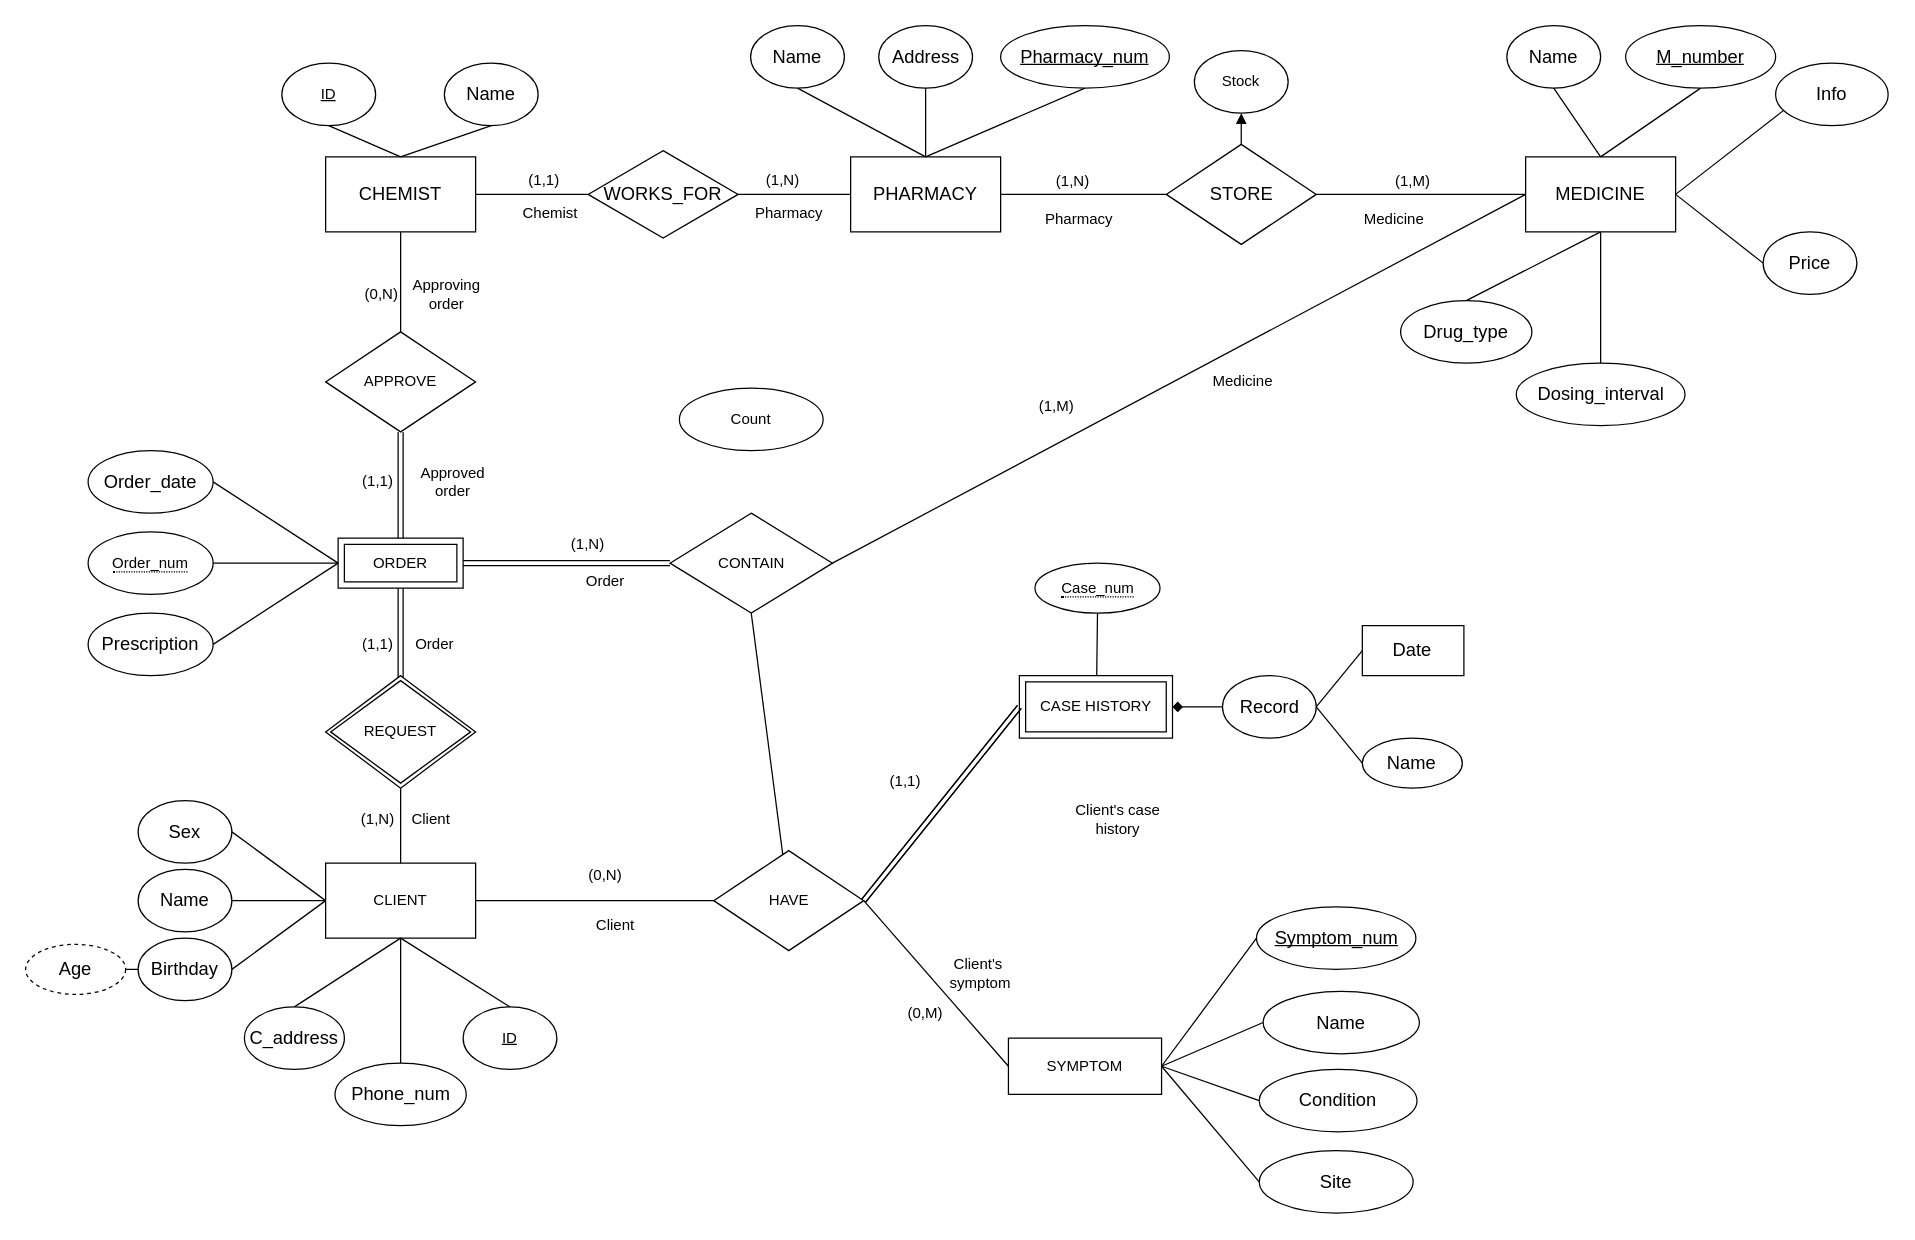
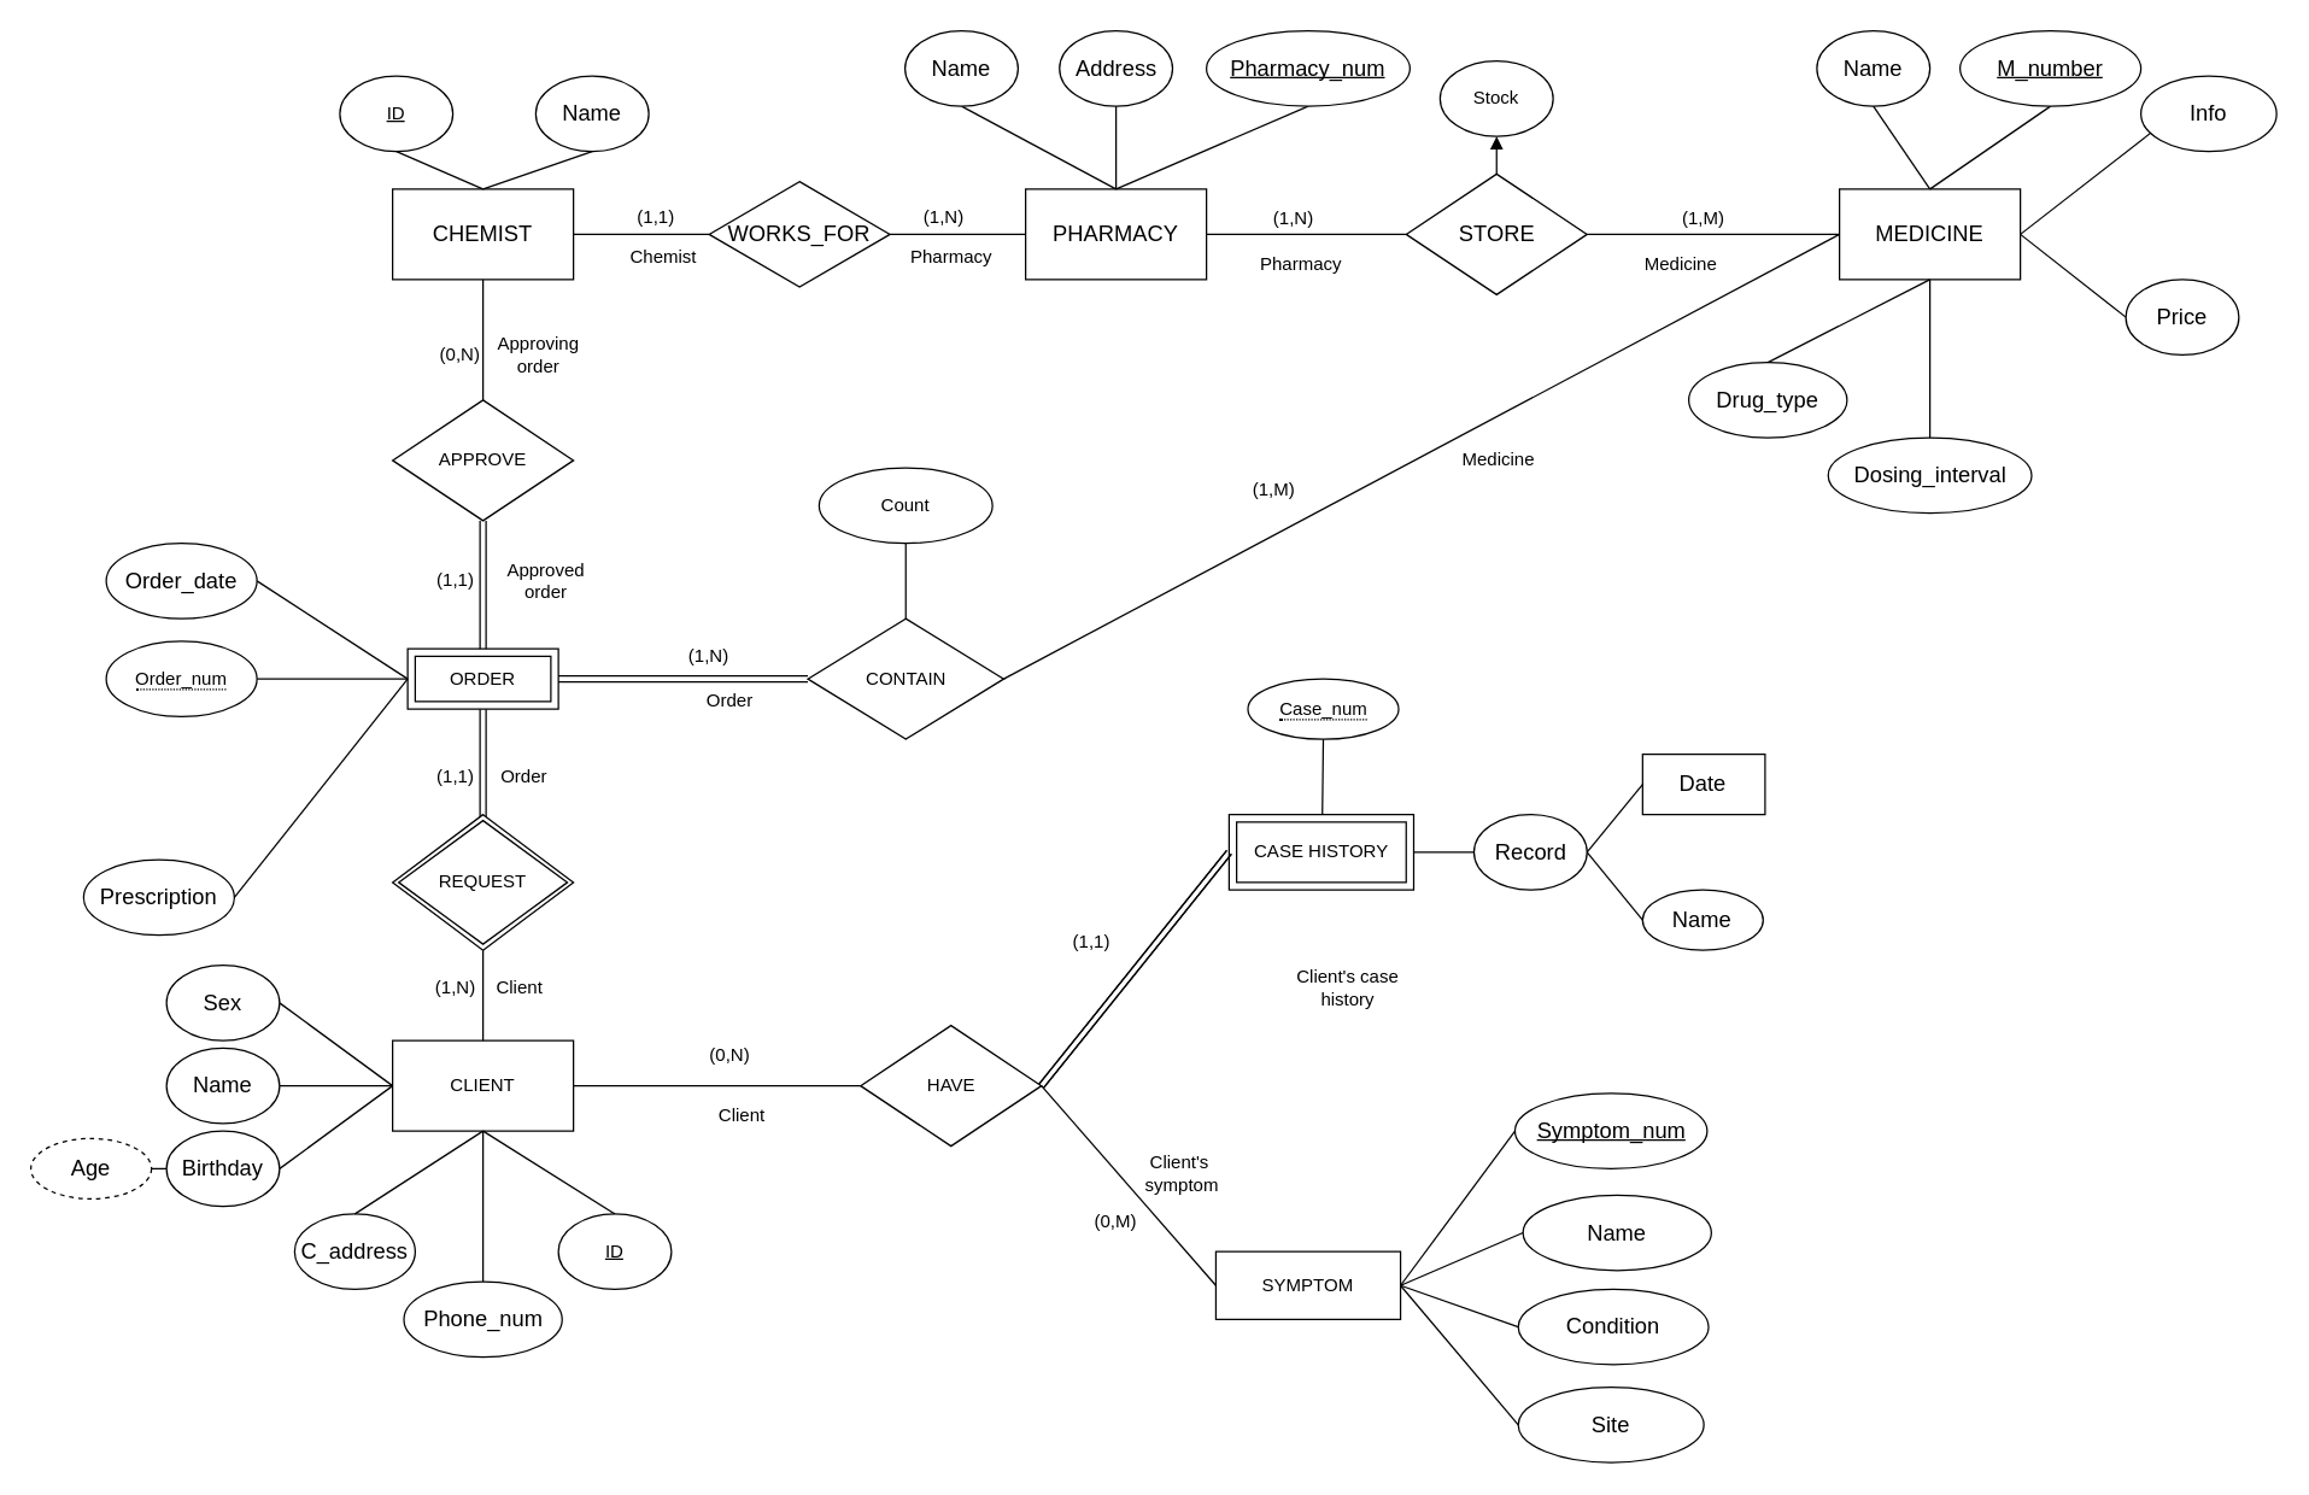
- <mxCell id="111" value="&lt;span id=&quot;docs-internal-guid-ab9f34b5-7fff-13ba-4ede-de6440ea5f71&quot;&gt;&lt;span style=&quot;font-size: 11pt; font-family: Arial; background-color: transparent; font-variant-numeric: normal; font-variant-east-asian: normal; vertical-align: baseline;&quot;&gt;Prescription &lt;/span&gt;&lt;/span&gt;" style="ellipse;whiteSpace=wrap;html=1;" parent="1" vertex="1"><mxGeometry x="70" y="490" width="100" height="50" as="geometry" /></mxCell>
+ <mxCell id="111" value="&lt;span id=&quot;docs-internal-guid-ab9f34b5-7fff-13ba-4ede-de6440ea5f71&quot;&gt;&lt;span style=&quot;font-size: 11pt; font-family: Arial; background-color: transparent; font-variant-numeric: normal; font-variant-east-asian: normal; vertical-align: baseline;&quot;&gt;Prescription &lt;/span&gt;&lt;/span&gt;" style="ellipse;whiteSpace=wrap;html=1;" parent="1" vertex="1"><mxGeometry x="55" y="570" width="100" height="50" as="geometry" /></mxCell>
- <mxCell id="50" value="" style="endArrow=diamond;html=1;rounded=0;entryX=1;entryY=0.5;entryDx=0;entryDy=0;exitX=0;exitY=0.5;exitDx=0;exitDy=0;" parent="1" source="24" target="91" edge="1"><mxGeometry width="50" height="50" relative="1" as="geometry"><mxPoint x="670" y="602.5" as="sourcePoint" /><mxPoint x="898" y="768.75" as="targetPoint" /></mxGeometry></mxCell>
+ <mxCell id="50" value="" style="endArrow=none;html=1;rounded=0;entryX=1;entryY=0.5;entryDx=0;entryDy=0;exitX=0;exitY=0.5;exitDx=0;exitDy=0;" parent="1" source="24" target="91" edge="1"><mxGeometry width="50" height="50" relative="1" as="geometry"><mxPoint x="670" y="602.5" as="sourcePoint" /><mxPoint x="898" y="768.75" as="targetPoint" /></mxGeometry></mxCell>
- <mxCell id="29" value="" style="endArrow=none;html=1;rounded=0;exitX=0.5;exitY=1;exitDx=0;exitDy=0;" parent="1" source="64" target="22" edge="1"><mxGeometry width="50" height="50" relative="1" as="geometry"><mxPoint x="357.5" y="527.5" as="sourcePoint" /><mxPoint x="407.5" y="477.5" as="targetPoint" /></mxGeometry></mxCell>
+ <mxCell id="29" value="" style="endArrow=none;html=1;rounded=0;entryX=0.5;entryY=1;entryDx=0;entryDy=0;exitX=0.5;exitY=1;exitDx=0;exitDy=0;" parent="1" source="64" target="20" edge="1"><mxGeometry width="50" height="50" relative="1" as="geometry"><mxPoint x="357.5" y="527.5" as="sourcePoint" /><mxPoint x="407.5" y="477.5" as="targetPoint" /></mxGeometry></mxCell>
